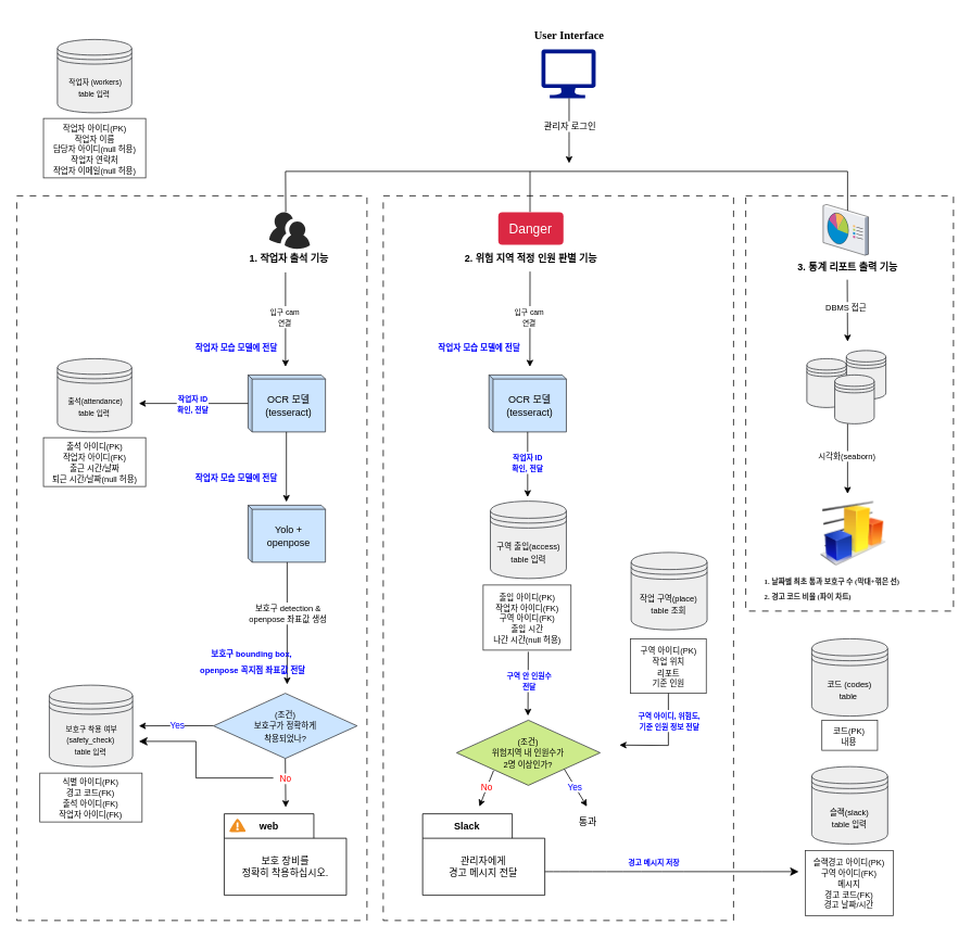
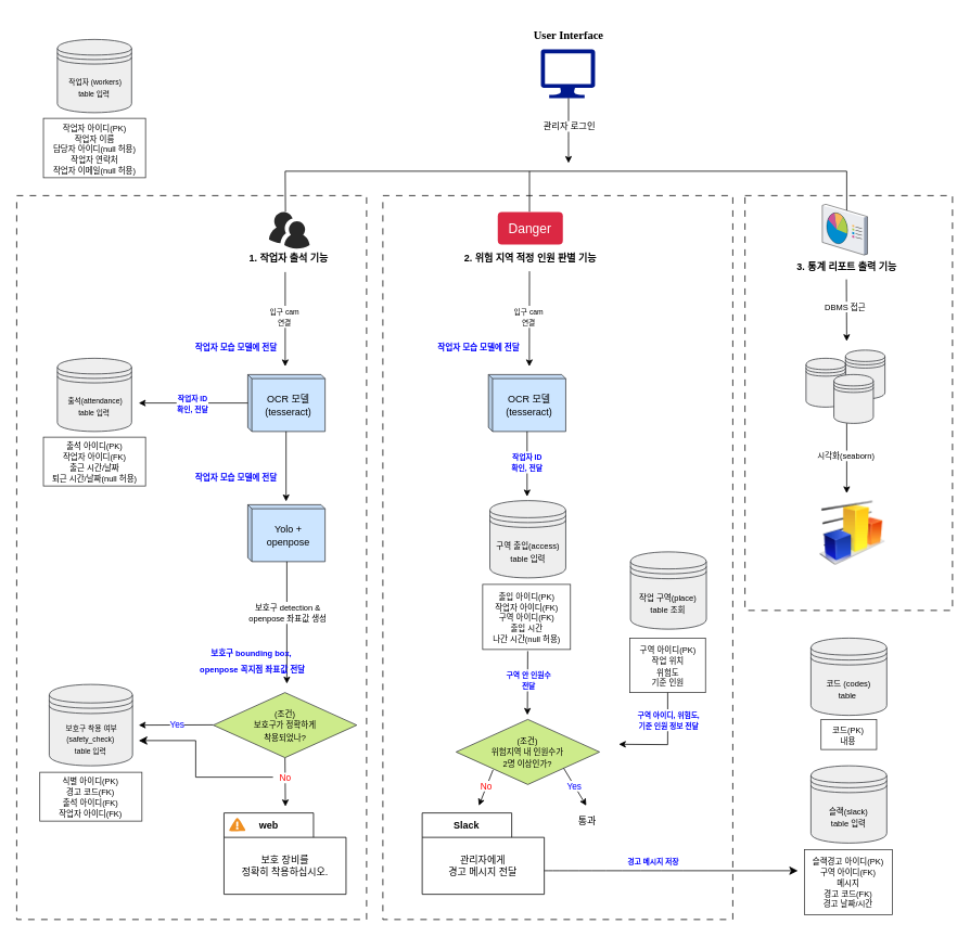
- <mxCell id="85" value="&lt;span style=&quot;color: rgb(31, 31, 31); font-family: &amp;quot;docs-Google Sans&amp;quot;; font-style: normal; font-variant-ligatures: normal; font-variant-caps: normal; letter-spacing: normal; orphans: 2; text-align: left; text-indent: 0px; text-transform: none; widows: 2; word-spacing: 0px; -webkit-text-stroke-width: 0px; background-color: rgb(255, 255, 255); text-decoration-thickness: initial; text-decoration-style: initial; text-decoration-color: initial; float: none; font-size: 9px; display: inline !important;&quot;&gt;&lt;font style=&quot;font-size: 9px;&quot;&gt;&lt;b&gt;1. 날짜별 최초 통과 보호구 수 (막대+꺾은 선)&lt;br style=&quot;font-size: 9px;&quot;&gt;2. 경고 코드 비율 (파이 차트)&lt;/b&gt;&lt;/font&gt;&lt;/span&gt;" style="text;whiteSpace=wrap;html=1;fontSize=16;" vertex="1" parent="1"><mxGeometry x="936" y="695" width="210" height="40" as="geometry" /></mxCell>
- <mxCell id="74" value="&lt;p style=&quot;line-height: 70%;&quot;&gt;&lt;font size=&quot;1&quot;&gt;구역 아이디(PK)&lt;br&gt;작업 위치&lt;br&gt;리포트&lt;br&gt;기준 인원&lt;br&gt;&lt;/font&gt;&lt;/p&gt;" style="text;strokeColor=default;fillColor=none;html=1;align=center;verticalAlign=middle;whiteSpace=wrap;rounded=0;fontSize=16;strokeWidth=1;opacity=80;" vertex="1" parent="1"><mxGeometry x="773.5" y="784" width="93" height="67" as="geometry" /></mxCell>
+ <mxCell id="74" value="&lt;p style=&quot;line-height: 70%;&quot;&gt;&lt;font size=&quot;1&quot;&gt;구역 아이디(PK)&lt;br&gt;작업 위치&lt;br&gt;위험도&lt;br&gt;기준 인원&lt;br&gt;&lt;/font&gt;&lt;/p&gt;" style="text;strokeColor=default;fillColor=none;html=1;align=center;verticalAlign=middle;whiteSpace=wrap;rounded=0;fontSize=16;strokeWidth=1;opacity=80;" vertex="1" parent="1"><mxGeometry x="773.5" y="784" width="93" height="67" as="geometry" /></mxCell>
- <mxCell id="24" value="&lt;font style=&quot;font-size: 10px;&quot;&gt;(조건)&lt;br&gt;보호구가 정확하게&lt;br&gt;착용되었나?&lt;br&gt;&lt;/font&gt;" style="rhombus;whiteSpace=wrap;html=1;fillColor=#cce5ff;strokeColor=#36393d;" parent="1" vertex="1"><mxGeometry x="261.63" y="851" width="176.25" height="80" as="geometry" /></mxCell>
+ <mxCell id="24" value="&lt;font style=&quot;font-size: 10px;&quot;&gt;(조건)&lt;br&gt;보호구가 정확하게&lt;br&gt;착용되었나?&lt;br&gt;&lt;/font&gt;" style="rhombus;whiteSpace=wrap;html=1;fillColor=#cdeb8b;strokeColor=#36393d;" parent="1" vertex="1"><mxGeometry x="261.63" y="851" width="176.25" height="80" as="geometry" /></mxCell>
